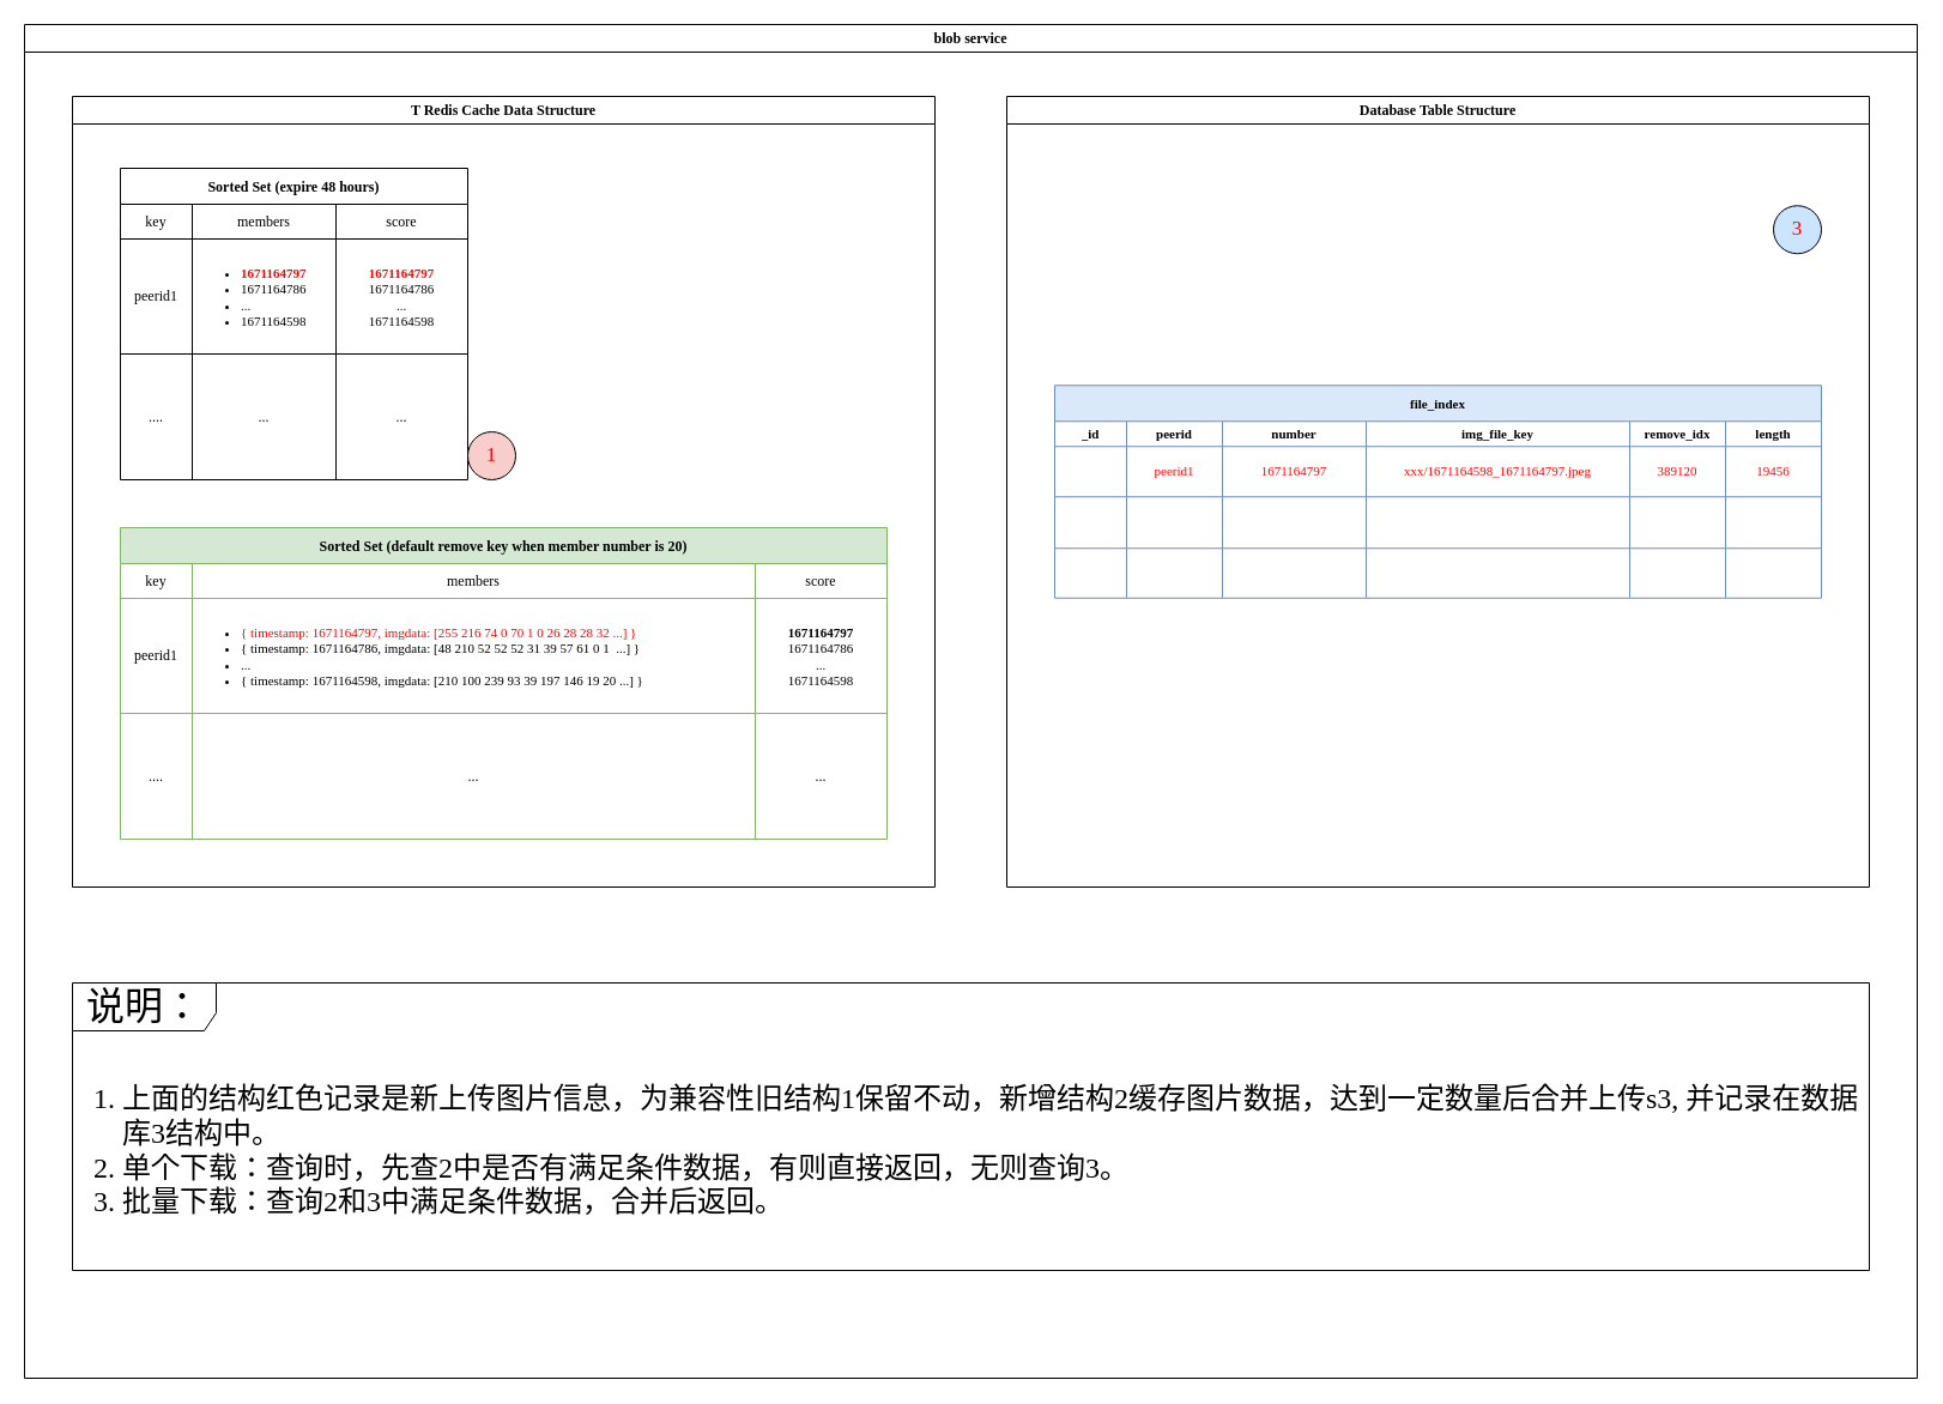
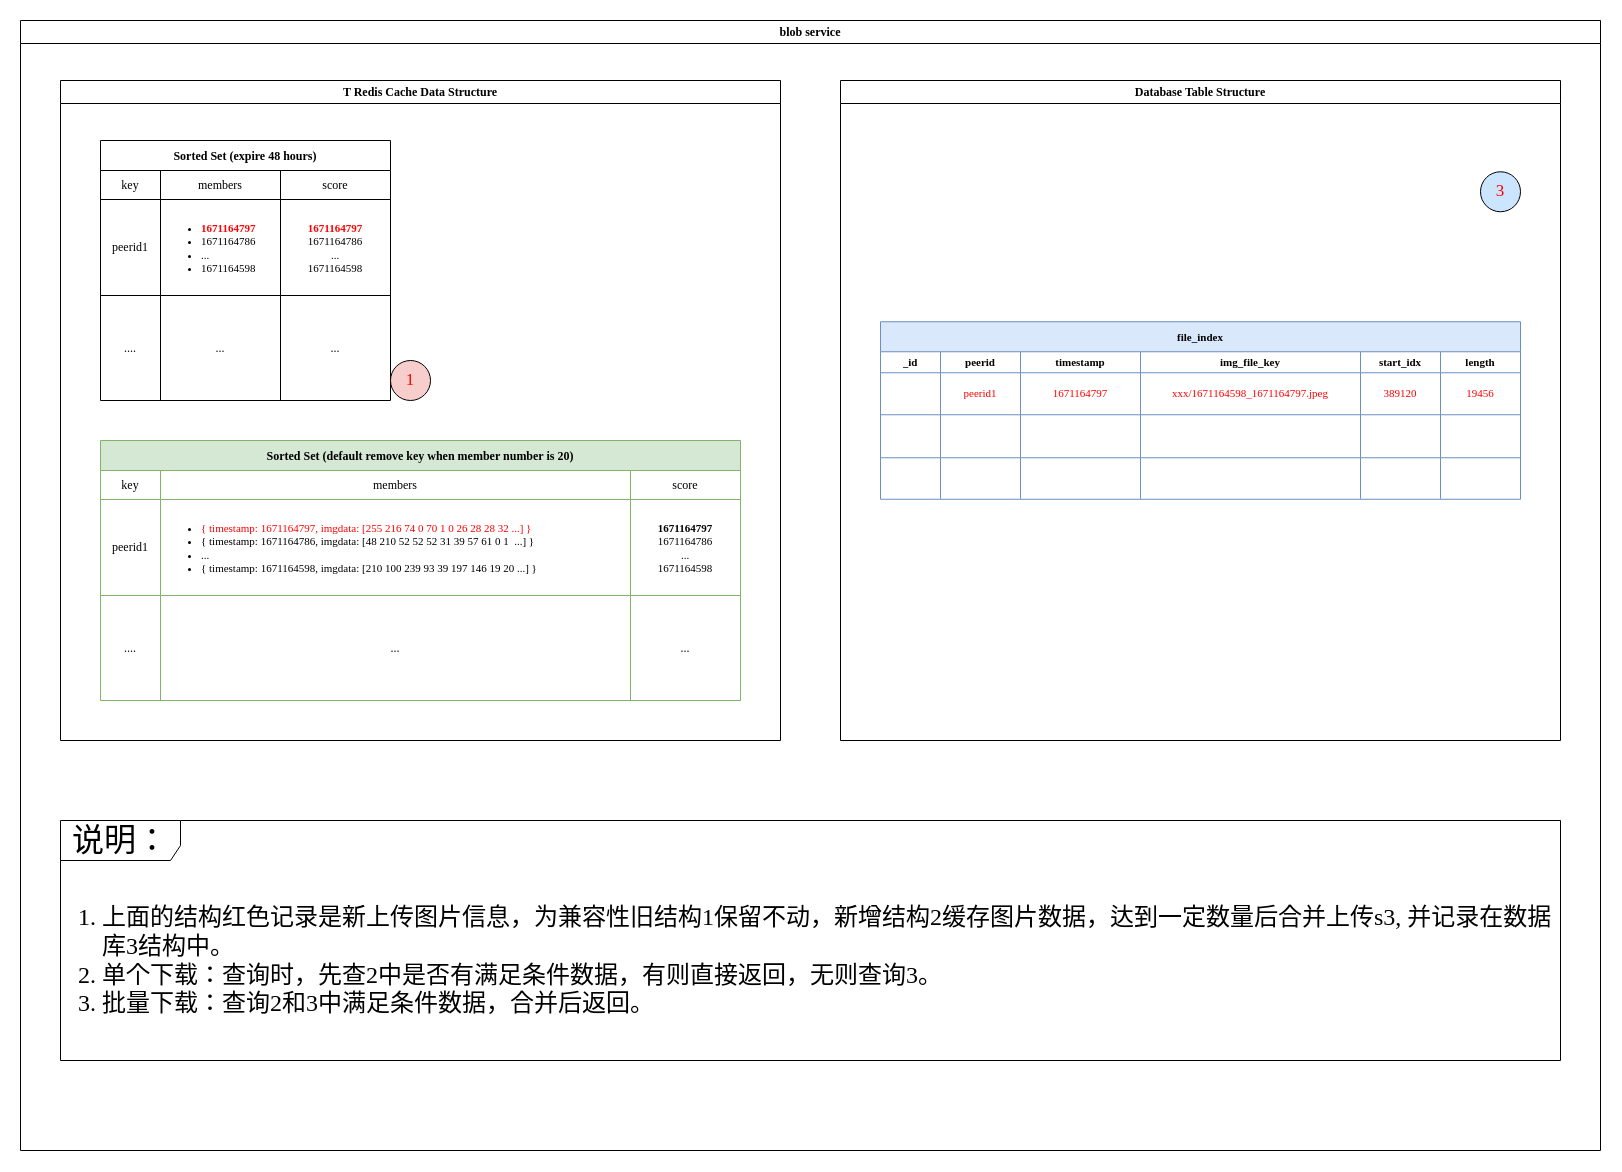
- <mxCell id="40" value="&lt;b&gt;number&lt;/b&gt;" style="shape=partialRectangle;html=1;whiteSpace=wrap;connectable=0;fillColor=none;top=0;left=0;bottom=0;right=0;overflow=hidden;strokeColor=default;fontFamily=Comic Sans MS;fontSize=11;fontColor=default;startSize=30;" vertex="1" parent="37"><mxGeometry x="140" width="120" height="21" as="geometry"><mxRectangle width="120" height="21" as="alternateBounds" /></mxGeometry></mxCell>
+ <mxCell id="40" value="&lt;b&gt;timestamp&lt;/b&gt;" style="shape=partialRectangle;html=1;whiteSpace=wrap;connectable=0;fillColor=none;top=0;left=0;bottom=0;right=0;overflow=hidden;strokeColor=default;fontFamily=Comic Sans MS;fontSize=11;fontColor=default;startSize=30;" vertex="1" parent="37"><mxGeometry x="140" width="120" height="21" as="geometry"><mxRectangle width="120" height="21" as="alternateBounds" /></mxGeometry></mxCell>
- <mxCell id="42" value="&lt;b&gt;remove_idx&lt;/b&gt;" style="shape=partialRectangle;html=1;whiteSpace=wrap;connectable=0;fillColor=none;top=0;left=0;bottom=0;right=0;overflow=hidden;strokeColor=default;fontFamily=Comic Sans MS;fontSize=11;fontColor=default;startSize=30;" vertex="1" parent="37"><mxGeometry x="480" width="80" height="21" as="geometry"><mxRectangle width="80" height="21" as="alternateBounds" /></mxGeometry></mxCell>
+ <mxCell id="42" value="&lt;b&gt;start_idx&lt;/b&gt;" style="shape=partialRectangle;html=1;whiteSpace=wrap;connectable=0;fillColor=none;top=0;left=0;bottom=0;right=0;overflow=hidden;strokeColor=default;fontFamily=Comic Sans MS;fontSize=11;fontColor=default;startSize=30;" vertex="1" parent="37"><mxGeometry x="480" width="80" height="21" as="geometry"><mxRectangle width="80" height="21" as="alternateBounds" /></mxGeometry></mxCell>
